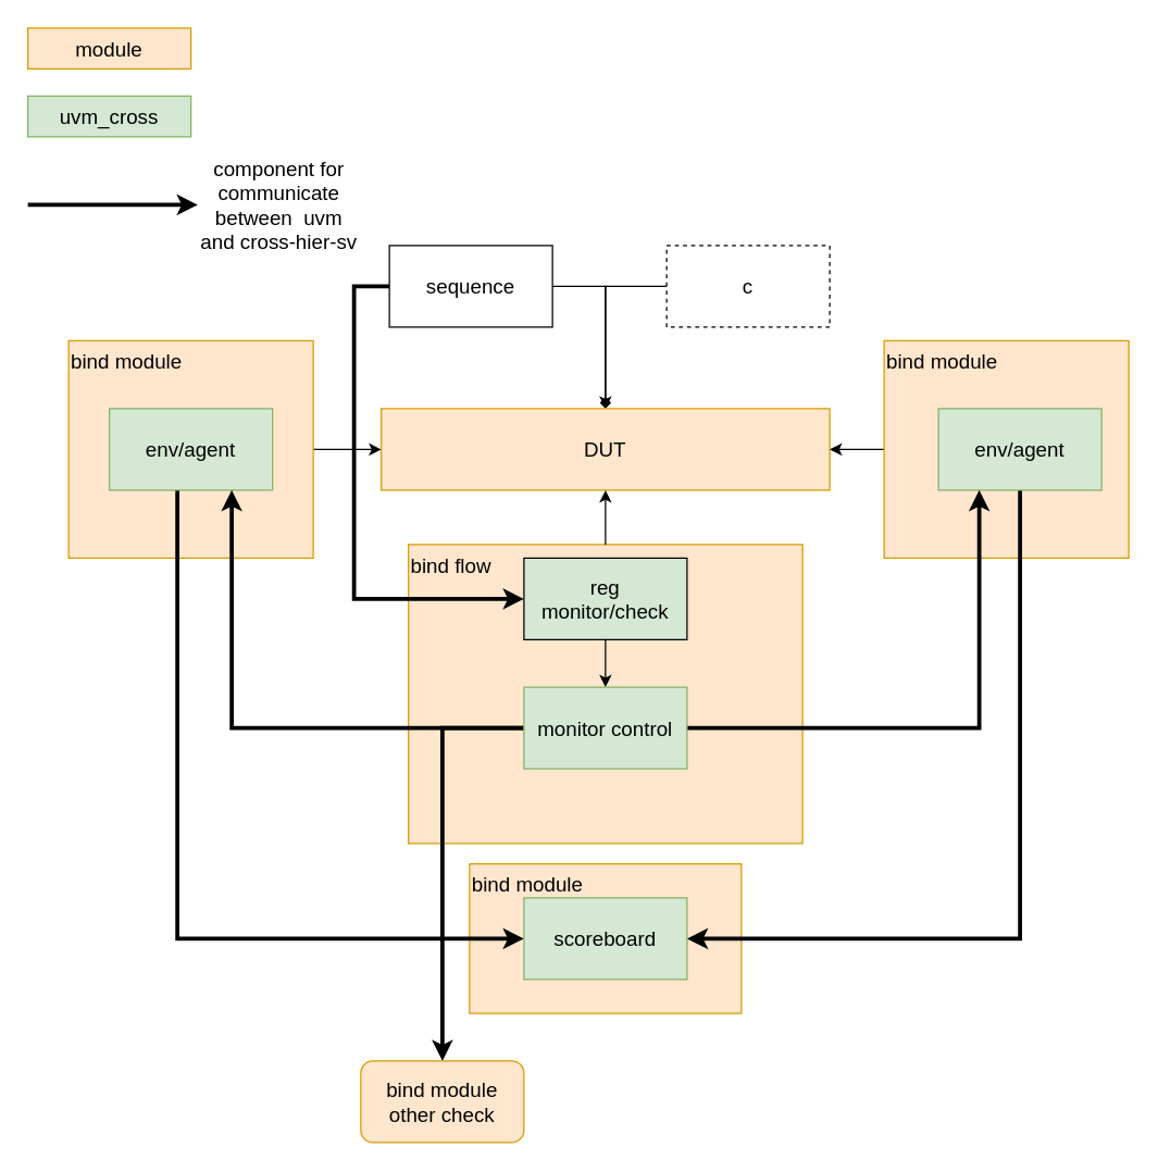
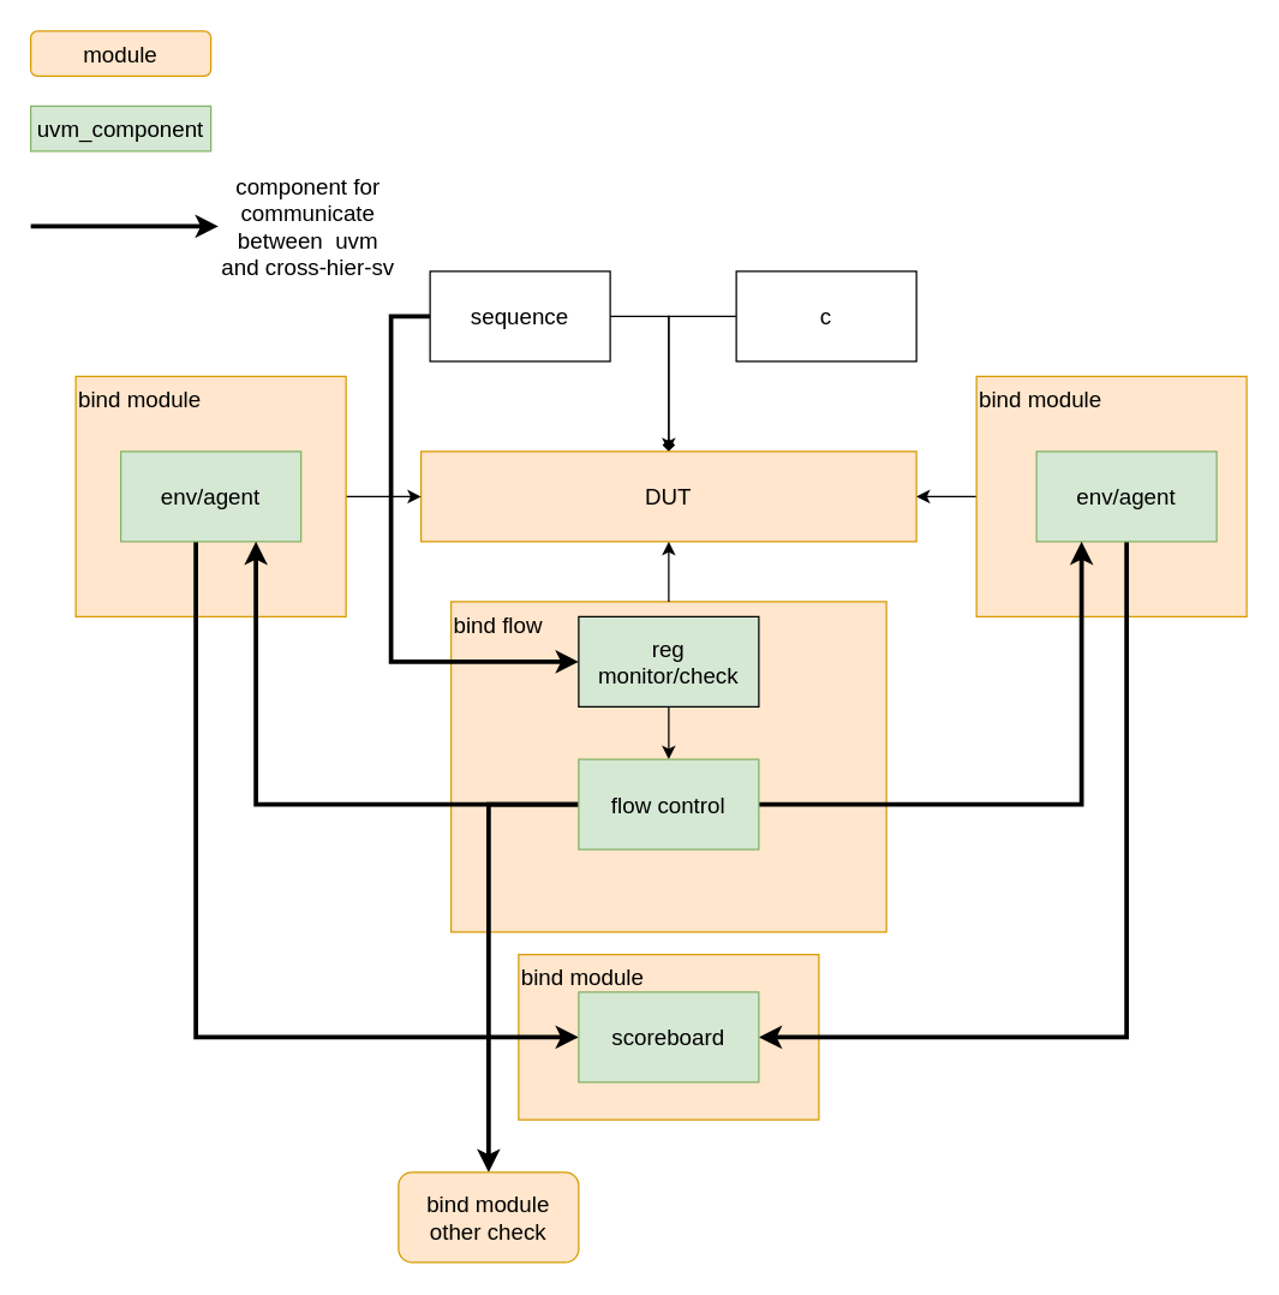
- <mxCell id="27" value="module" style="rounded=0;whiteSpace=wrap;html=1;align=center;fillColor=#ffe6cc;strokeColor=#d79b00;fontSize=15;" vertex="1" parent="1"><mxGeometry x="20" y="20" width="120" height="30" as="geometry" /></mxCell>
+ <mxCell id="27" value="module" style="whiteSpace=wrap;html=1;align=center;fillColor=#ffe6cc;strokeColor=#d79b00;fontSize=15;rounded=1;" vertex="1" parent="1"><mxGeometry x="20" y="20" width="120" height="30" as="geometry" /></mxCell>
- <mxCell id="28" value="uvm_cross" style="rounded=0;whiteSpace=wrap;html=1;align=center;fillColor=#d5e8d4;strokeColor=#82b366;fontSize=15;" vertex="1" parent="1"><mxGeometry x="20" y="70" width="120" height="30" as="geometry" /></mxCell>
+ <mxCell id="28" value="uvm_component" style="rounded=0;whiteSpace=wrap;html=1;align=center;fillColor=#d5e8d4;strokeColor=#82b366;fontSize=15;" vertex="1" parent="1"><mxGeometry x="20" y="70" width="120" height="30" as="geometry" /></mxCell>
- <mxCell id="8" value="c" style="rounded=0;whiteSpace=wrap;html=1;fontSize=15;dashed=1;" vertex="1" parent="1"><mxGeometry x="490" y="180" width="120" height="60" as="geometry" /></mxCell>
+ <mxCell id="8" value="c" style="rounded=0;whiteSpace=wrap;html=1;fontSize=15;" vertex="1" parent="1"><mxGeometry x="490" y="180" width="120" height="60" as="geometry" /></mxCell>
- <mxCell id="25" value="monitor control" style="rounded=0;whiteSpace=wrap;html=1;align=center;fillColor=#d5e8d4;strokeColor=#82b366;fontSize=15;" vertex="1" parent="1"><mxGeometry x="385" y="505" width="120" height="60" as="geometry" /></mxCell>
+ <mxCell id="25" value="flow control" style="rounded=0;whiteSpace=wrap;html=1;align=center;fillColor=#d5e8d4;strokeColor=#82b366;fontSize=15;" vertex="1" parent="1"><mxGeometry x="385" y="505" width="120" height="60" as="geometry" /></mxCell>
